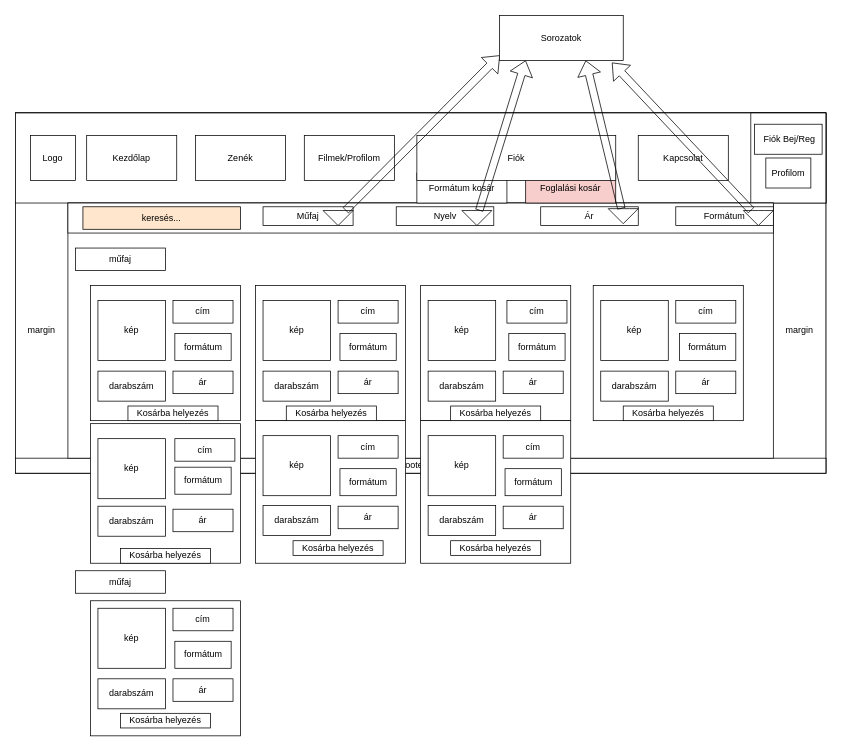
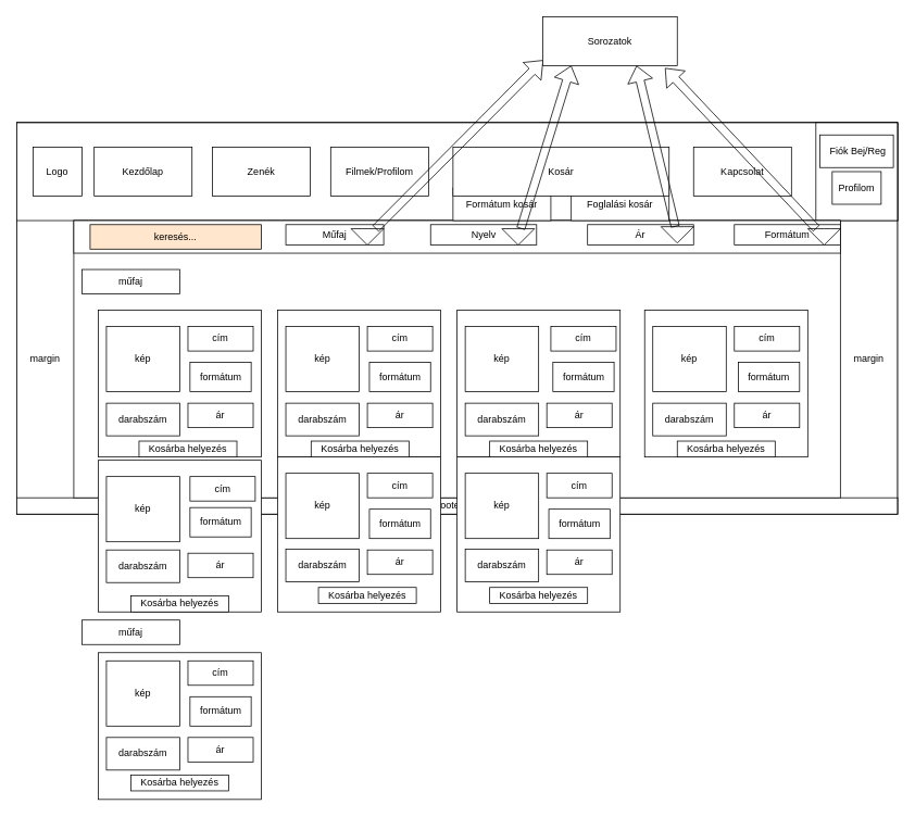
- <mxCell id="95" value="Fiók" style="rounded=0;whiteSpace=wrap;html=1;" vertex="1" parent="1"><mxGeometry x="555" y="180" width="265" height="60" as="geometry" /></mxCell>
+ <mxCell id="95" value="Kosár" style="rounded=0;whiteSpace=wrap;html=1;" vertex="1" parent="1"><mxGeometry x="555" y="180" width="265" height="60" as="geometry" /></mxCell>
- <mxCell id="79" value="Foglalási kosár" style="rounded=0;whiteSpace=wrap;html=1;fillColor=#f8cecc;" vertex="1" parent="1"><mxGeometry x="700" y="230" width="120" height="40" as="geometry" /></mxCell>
+ <mxCell id="79" value="Foglalási kosár" style="rounded=0;whiteSpace=wrap;html=1;" vertex="1" parent="1"><mxGeometry x="700" y="230" width="120" height="40" as="geometry" /></mxCell>
